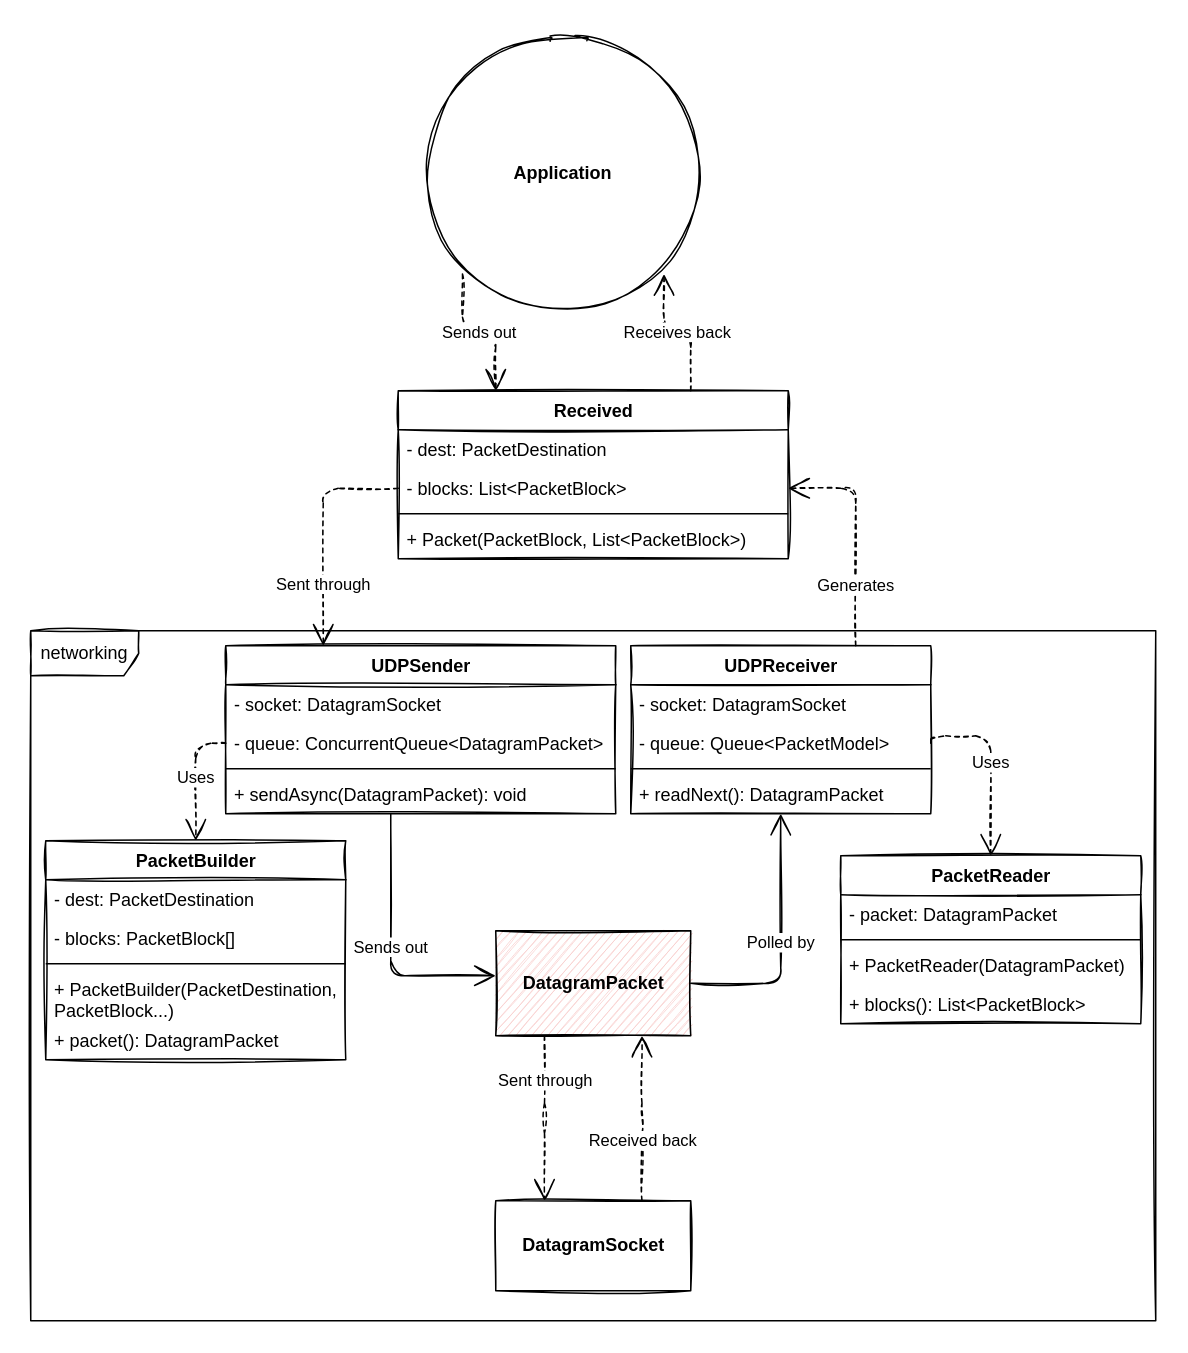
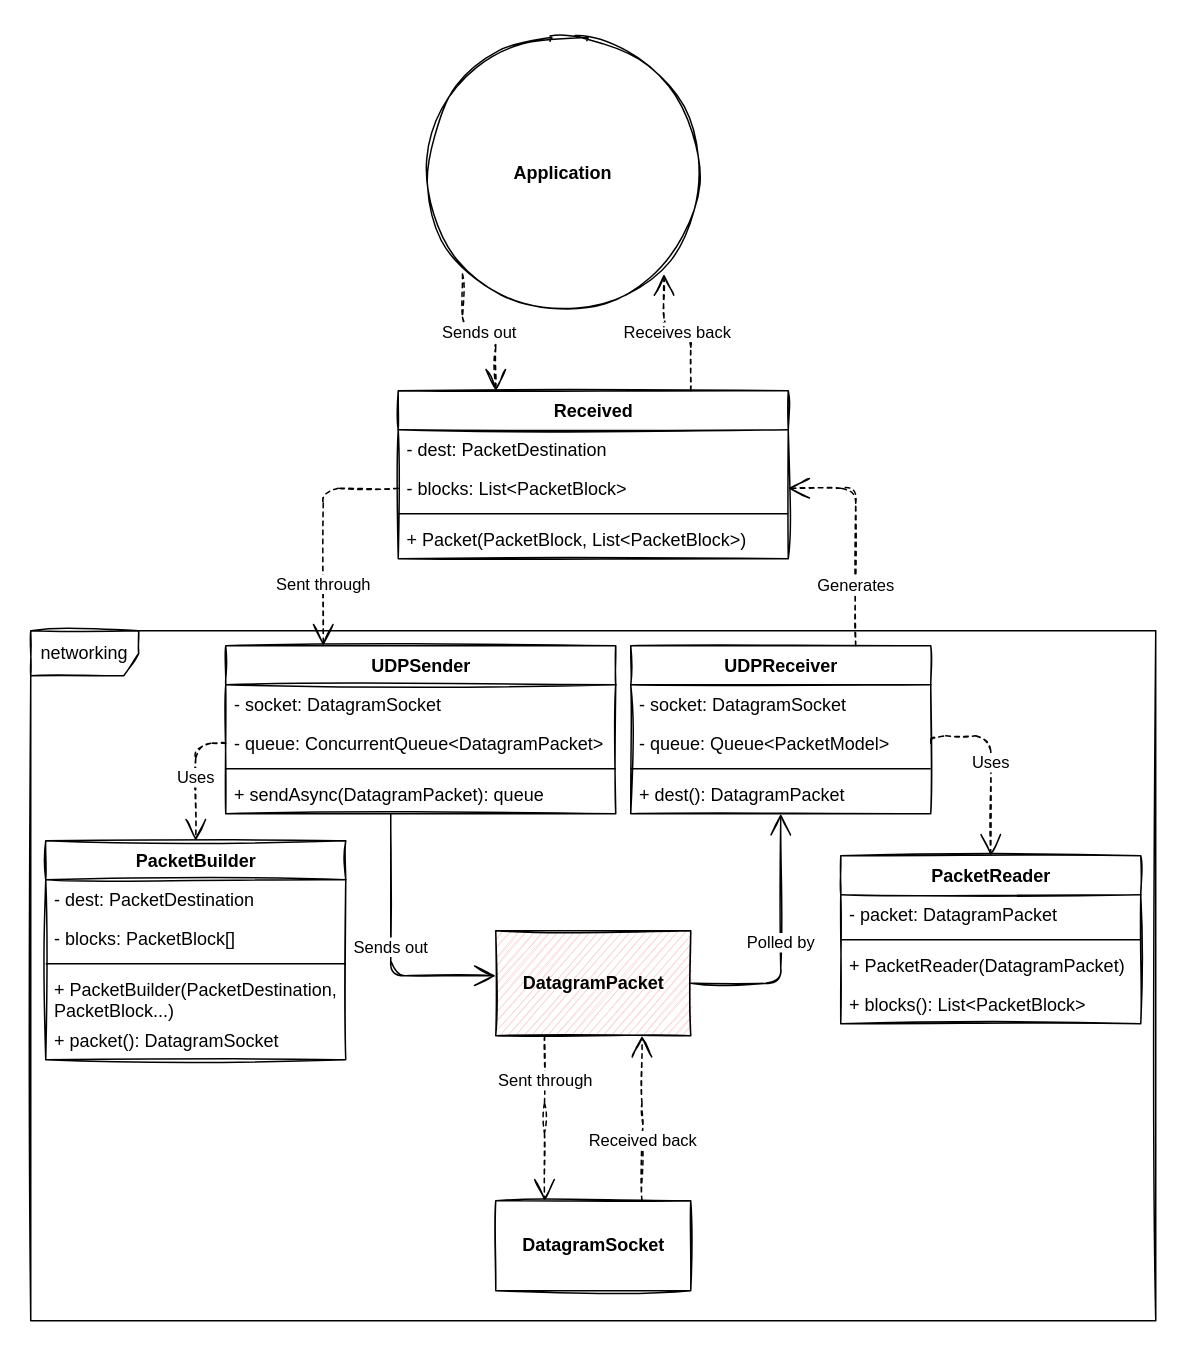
- <mxCell id="8" value="+ sendAsync(DatagramPacket): void" style="text;strokeColor=none;fillColor=none;align=left;verticalAlign=top;spacingLeft=4;spacingRight=4;overflow=hidden;rotatable=0;points=[[0,0.5],[1,0.5]];portConstraint=eastwest;" parent="4" vertex="1"><mxGeometry y="86" width="260" height="26" as="geometry" /></mxCell>
+ <mxCell id="8" value="+ sendAsync(DatagramPacket): queue" style="text;strokeColor=none;fillColor=none;align=left;verticalAlign=top;spacingLeft=4;spacingRight=4;overflow=hidden;rotatable=0;points=[[0,0.5],[1,0.5]];portConstraint=eastwest;" parent="4" vertex="1"><mxGeometry y="86" width="260" height="26" as="geometry" /></mxCell>
- <mxCell id="14" value="+ readNext(): DatagramPacket" style="text;strokeColor=none;fillColor=none;align=left;verticalAlign=top;spacingLeft=4;spacingRight=4;overflow=hidden;rotatable=0;points=[[0,0.5],[1,0.5]];portConstraint=eastwest;" parent="10" vertex="1"><mxGeometry y="86" width="200" height="26" as="geometry" /></mxCell>
+ <mxCell id="14" value="+ dest(): DatagramPacket" style="text;strokeColor=none;fillColor=none;align=left;verticalAlign=top;spacingLeft=4;spacingRight=4;overflow=hidden;rotatable=0;points=[[0,0.5],[1,0.5]];portConstraint=eastwest;" parent="10" vertex="1"><mxGeometry y="86" width="200" height="26" as="geometry" /></mxCell>
- <mxCell id="20" value="+ packet(): DatagramPacket" style="text;strokeColor=none;fillColor=none;align=left;verticalAlign=top;spacingLeft=4;spacingRight=4;overflow=hidden;rotatable=0;points=[[0,0.5],[1,0.5]];portConstraint=eastwest;" parent="15" vertex="1"><mxGeometry y="120" width="200" height="26" as="geometry" /></mxCell>
+ <mxCell id="20" value="+ packet(): DatagramSocket" style="text;strokeColor=none;fillColor=none;align=left;verticalAlign=top;spacingLeft=4;spacingRight=4;overflow=hidden;rotatable=0;points=[[0,0.5],[1,0.5]];portConstraint=eastwest;" parent="15" vertex="1"><mxGeometry y="120" width="200" height="26" as="geometry" /></mxCell>
